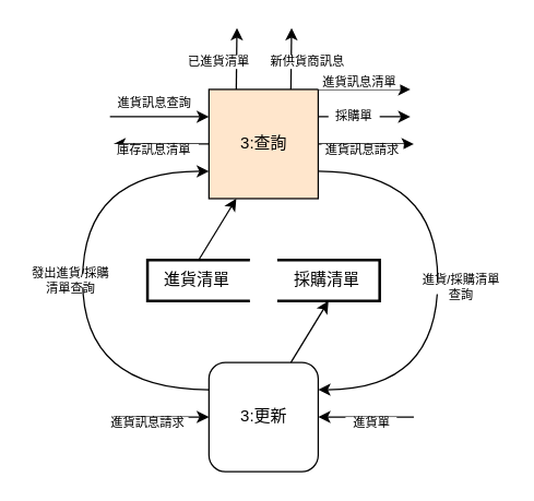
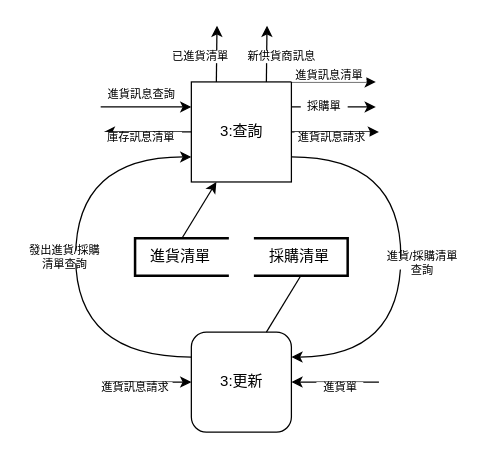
- <mxCell id="2" value="3:查詢" style="whiteSpace=wrap;html=1;aspect=fixed;fillColor=#ffe6cc;" vertex="1" parent="1"><mxGeometry x="152.5" y="65" width="80" height="80" as="geometry" /></mxCell>
+ <mxCell id="2" value="3:查詢" style="whiteSpace=wrap;html=1;aspect=fixed;" vertex="1" parent="1"><mxGeometry x="152.5" y="65" width="80" height="80" as="geometry" /></mxCell>
- <mxCell id="15" value="" style="endArrow=classic;html=1;rounded=0;exitX=0.75;exitY=0;exitDx=0;exitDy=0;entryX=0.5;entryY=1;entryDx=0;entryDy=0;entryPerimeter=0;" edge="1" parent="1" source="3" target="14"><mxGeometry width="50" height="50" relative="1" as="geometry"><mxPoint x="165" y="210" as="sourcePoint" /><mxPoint x="193" y="165" as="targetPoint" /></mxGeometry></mxCell>
+ <mxCell id="15" value="" style="endArrow=none;html=1;rounded=0;exitX=0.75;exitY=0;exitDx=0;exitDy=0;entryX=0.5;entryY=1;entryDx=0;entryDy=0;entryPerimeter=0;" edge="1" parent="1" source="3" target="14"><mxGeometry width="50" height="50" relative="1" as="geometry"><mxPoint x="165" y="210" as="sourcePoint" /><mxPoint x="193" y="165" as="targetPoint" /></mxGeometry></mxCell>
